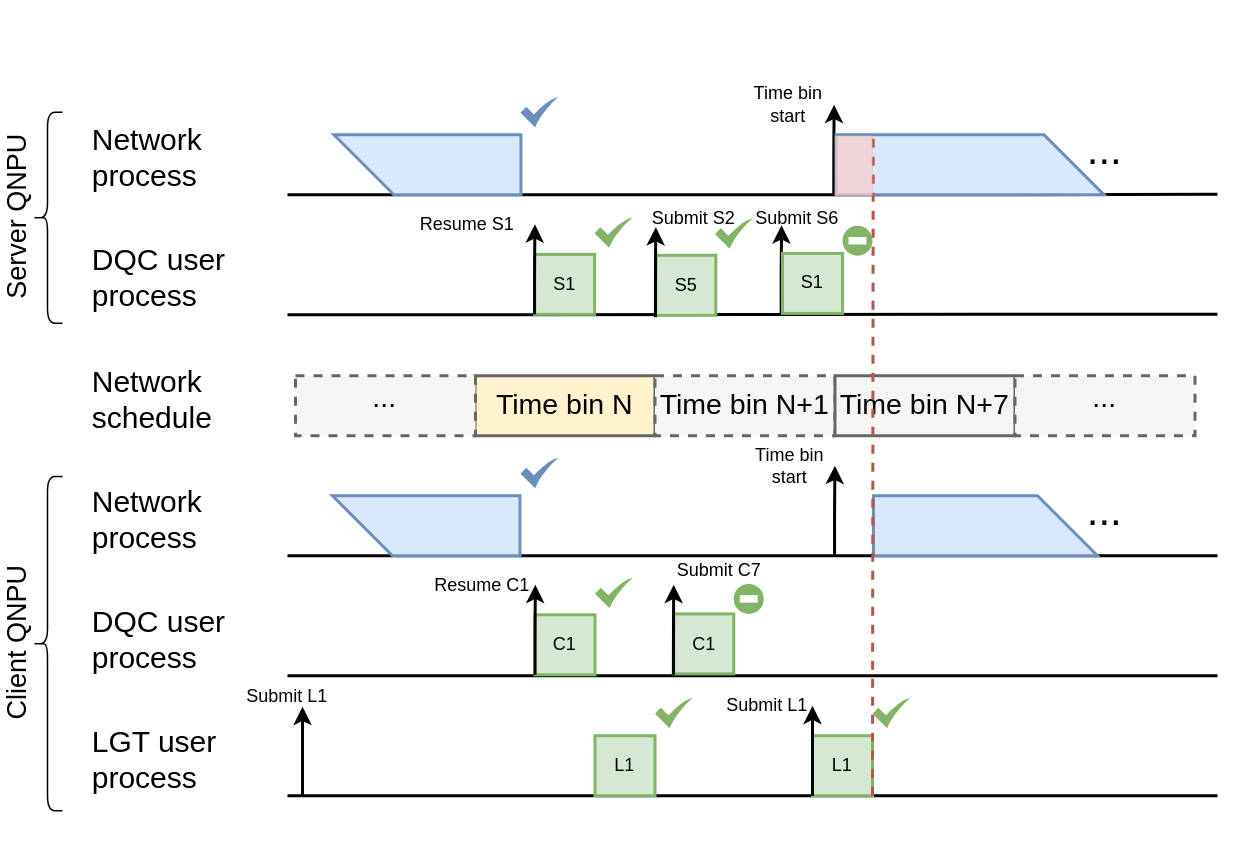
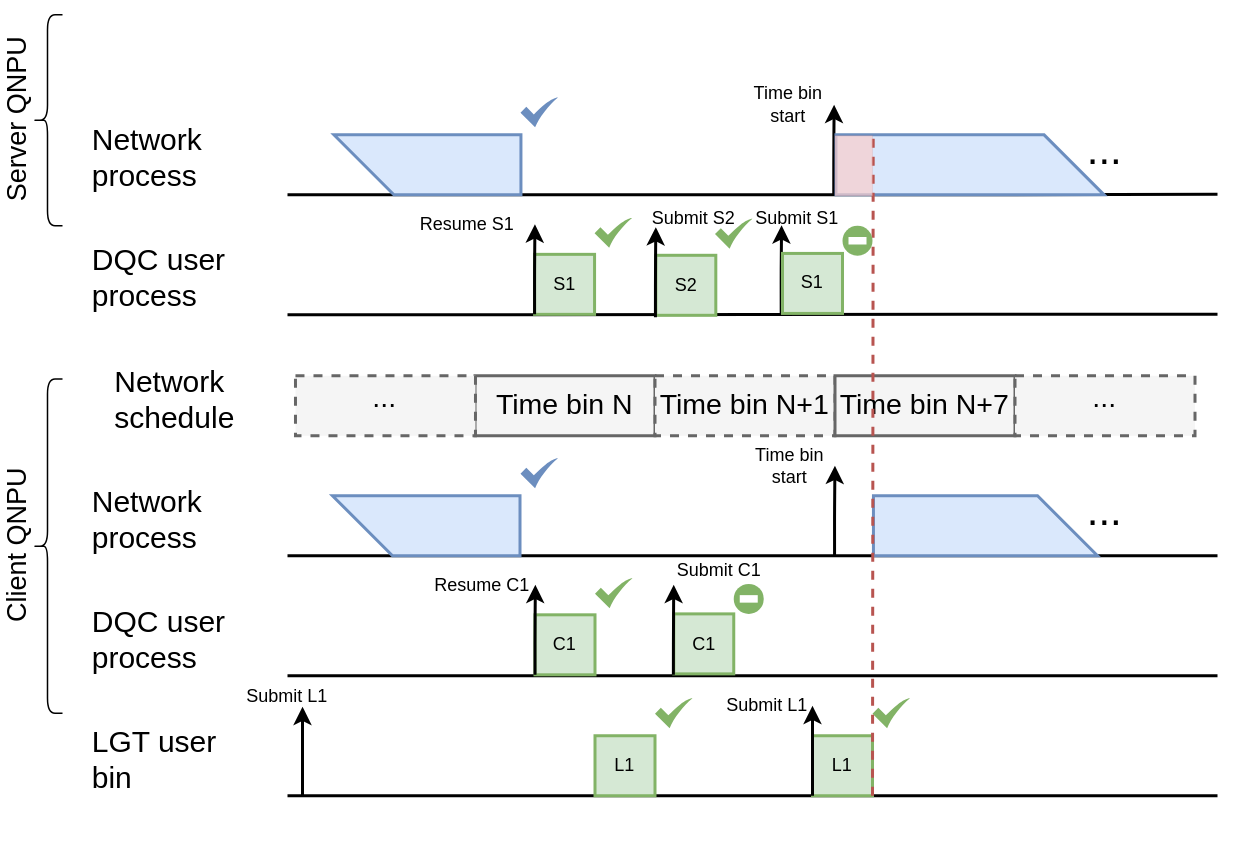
- <mxCell id="55" value="Server QNPU" style="shape=curlyBracket;whiteSpace=wrap;html=1;rounded=1;labelPosition=left;verticalLabelPosition=middle;align=center;verticalAlign=middle;horizontal=0;fontSize=18;" parent="1" vertex="1"><mxGeometry x="20" y="74.37" width="20" height="140.63" as="geometry" /></mxCell>
+ <mxCell id="55" value="Server QNPU" style="shape=curlyBracket;whiteSpace=wrap;html=1;rounded=1;labelPosition=left;verticalLabelPosition=middle;align=center;verticalAlign=middle;horizontal=0;fontSize=18;" parent="1" vertex="1"><mxGeometry x="20" y="9.37" width="20" height="140.63" as="geometry" /></mxCell>
- <mxCell id="33" value="Submit S6" style="text;html=1;align=center;verticalAlign=middle;whiteSpace=wrap;rounded=0;" parent="1" vertex="1"><mxGeometry x="500" y="129.69" width="60" height="30" as="geometry" /></mxCell>
+ <mxCell id="33" value="Submit S1" style="text;html=1;align=center;verticalAlign=middle;whiteSpace=wrap;rounded=0;" parent="1" vertex="1"><mxGeometry x="500" y="129.69" width="60" height="30" as="geometry" /></mxCell>
- <mxCell id="30" value="S5" style="rounded=0;whiteSpace=wrap;html=1;strokeWidth=2;fillColor=#d5e8d4;strokeColor=#82b366;" parent="1" vertex="1"><mxGeometry x="435.54" y="169.7" width="40" height="40" as="geometry" /></mxCell>
+ <mxCell id="30" value="S2" style="rounded=0;whiteSpace=wrap;html=1;strokeWidth=2;fillColor=#d5e8d4;strokeColor=#82b366;" parent="1" vertex="1"><mxGeometry x="435.54" y="169.7" width="40" height="40" as="geometry" /></mxCell>
- <mxCell id="2" value="Network schedule" style="text;html=1;strokeColor=none;fillColor=none;align=left;verticalAlign=middle;whiteSpace=wrap;rounded=0;fontSize=20;fontColor=#000000;fontFamily=Helvetica;spacing=0;" parent="1" vertex="1"><mxGeometry x="60" y="235" width="100" height="60" as="geometry" /></mxCell>
+ <mxCell id="2" value="Network schedule" style="text;html=1;strokeColor=none;fillColor=none;align=left;verticalAlign=middle;whiteSpace=wrap;rounded=0;fontSize=20;fontColor=#000000;fontFamily=Helvetica;spacing=0;" parent="1" vertex="1"><mxGeometry x="75" y="235" width="100" height="60" as="geometry" /></mxCell>
- <mxCell id="7" value="Time bin N" style="rounded=0;whiteSpace=wrap;html=1;strokeWidth=2;fillColor=#fff2cc;strokeColor=#666666;fontFamily=Helvetica;fontSize=19;" parent="1" vertex="1"><mxGeometry x="315" y="250" width="120" height="40" as="geometry" /></mxCell>
+ <mxCell id="7" value="Time bin N" style="rounded=0;whiteSpace=wrap;html=1;strokeWidth=2;fillColor=#f5f5f5;strokeColor=#666666;fontFamily=Helvetica;fontSize=19;" parent="1" vertex="1"><mxGeometry x="315" y="250" width="120" height="40" as="geometry" /></mxCell>
- <mxCell id="40" value="Submit C7" style="text;html=1;align=center;verticalAlign=middle;whiteSpace=wrap;rounded=0;" parent="1" vertex="1"><mxGeometry x="447.5" y="365" width="60" height="30" as="geometry" /></mxCell>
+ <mxCell id="40" value="Submit C1" style="text;html=1;align=center;verticalAlign=middle;whiteSpace=wrap;rounded=0;" parent="1" vertex="1"><mxGeometry x="447.5" y="365" width="60" height="30" as="geometry" /></mxCell>
- <mxCell id="56" value="Client QNPU" style="shape=curlyBracket;whiteSpace=wrap;html=1;rounded=1;labelPosition=left;verticalLabelPosition=middle;align=center;verticalAlign=middle;horizontal=0;fontSize=18;" parent="1" vertex="1"><mxGeometry x="20" y="317.19" width="20" height="222.81" as="geometry" /></mxCell>
+ <mxCell id="56" value="Client QNPU" style="shape=curlyBracket;whiteSpace=wrap;html=1;rounded=1;labelPosition=left;verticalLabelPosition=middle;align=center;verticalAlign=middle;horizontal=0;fontSize=18;" parent="1" vertex="1"><mxGeometry x="20" y="252.19" width="20" height="222.81" as="geometry" /></mxCell>
- <mxCell id="11" value="LGT user process" style="text;html=1;strokeColor=none;fillColor=none;align=left;verticalAlign=middle;whiteSpace=wrap;rounded=0;fontSize=20;fontColor=#000000;fontFamily=Helvetica;spacing=0;" parent="1" vertex="1"><mxGeometry x="60" y="475" width="100" height="60" as="geometry" /></mxCell>
+ <mxCell id="11" value="LGT user bin" style="text;html=1;strokeColor=none;fillColor=none;align=left;verticalAlign=middle;whiteSpace=wrap;rounded=0;fontSize=20;fontColor=#000000;fontFamily=Helvetica;spacing=0;" parent="1" vertex="1"><mxGeometry x="60" y="475" width="100" height="60" as="geometry" /></mxCell>
